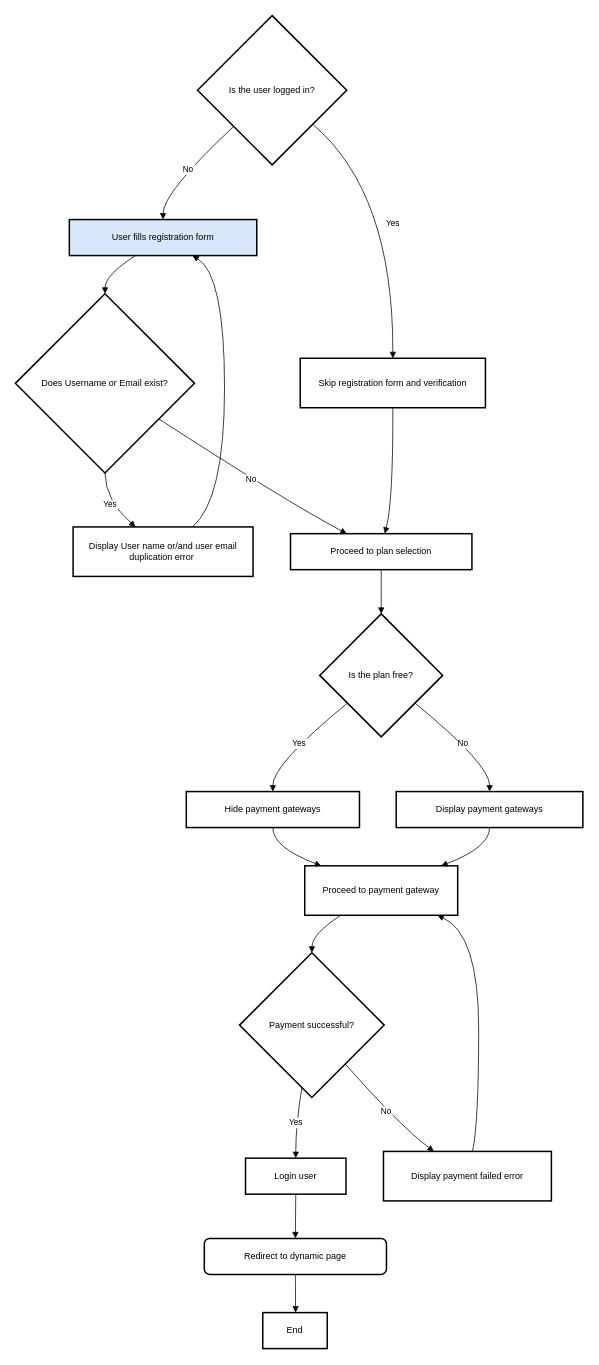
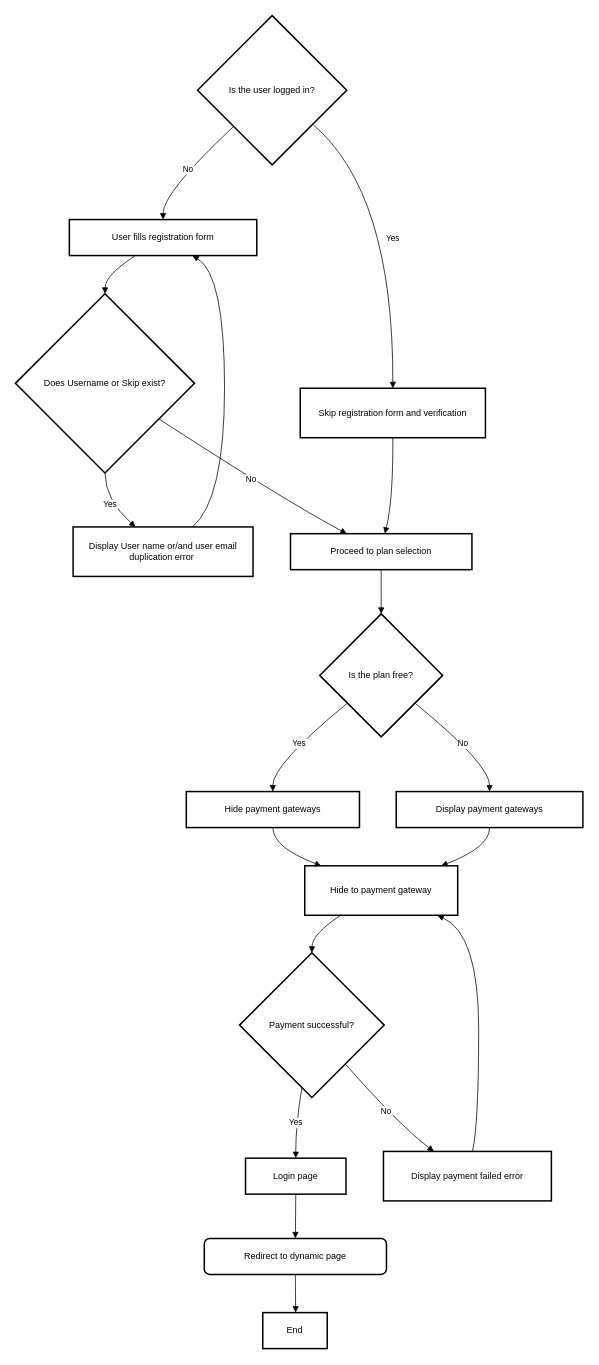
- <mxCell id="4" value="User fills registration form" style="whiteSpace=wrap;strokeWidth=2;fillColor=#dae8fc;" vertex="1" parent="1"><mxGeometry x="92" y="292" width="250" height="48" as="geometry" /></mxCell>
+ <mxCell id="4" value="User fills registration form" style="whiteSpace=wrap;strokeWidth=2;" vertex="1" parent="1"><mxGeometry x="92" y="292" width="250" height="48" as="geometry" /></mxCell>
- <mxCell id="3" value="Skip registration form and verification" style="whiteSpace=wrap;strokeWidth=2;" vertex="1" parent="1"><mxGeometry x="400" y="477" width="247" height="66" as="geometry" /></mxCell>
+ <mxCell id="3" value="Skip registration form and verification" style="whiteSpace=wrap;strokeWidth=2;" vertex="1" parent="1"><mxGeometry x="400" y="517" width="247" height="66" as="geometry" /></mxCell>
- <mxCell id="5" value="Does Username or Email exist?" style="rhombus;strokeWidth=2;whiteSpace=wrap;" vertex="1" parent="1"><mxGeometry x="20" y="391" width="239" height="239" as="geometry" /></mxCell>
+ <mxCell id="5" value="Does Username or Skip exist?" style="rhombus;strokeWidth=2;whiteSpace=wrap;" vertex="1" parent="1"><mxGeometry x="20" y="391" width="239" height="239" as="geometry" /></mxCell>
- <mxCell id="11" value="Proceed to payment gateway" style="whiteSpace=wrap;strokeWidth=2;" vertex="1" parent="1"><mxGeometry x="406" y="1154" width="204" height="66" as="geometry" /></mxCell>
+ <mxCell id="11" value="Hide to payment gateway" style="whiteSpace=wrap;strokeWidth=2;" vertex="1" parent="1"><mxGeometry x="406" y="1154" width="204" height="66" as="geometry" /></mxCell>
- <mxCell id="13" value="Login user" style="whiteSpace=wrap;strokeWidth=2;" vertex="1" parent="1"><mxGeometry x="327" y="1544" width="134" height="48" as="geometry" /></mxCell>
+ <mxCell id="13" value="Login page" style="whiteSpace=wrap;strokeWidth=2;" vertex="1" parent="1"><mxGeometry x="327" y="1544" width="134" height="48" as="geometry" /></mxCell>
